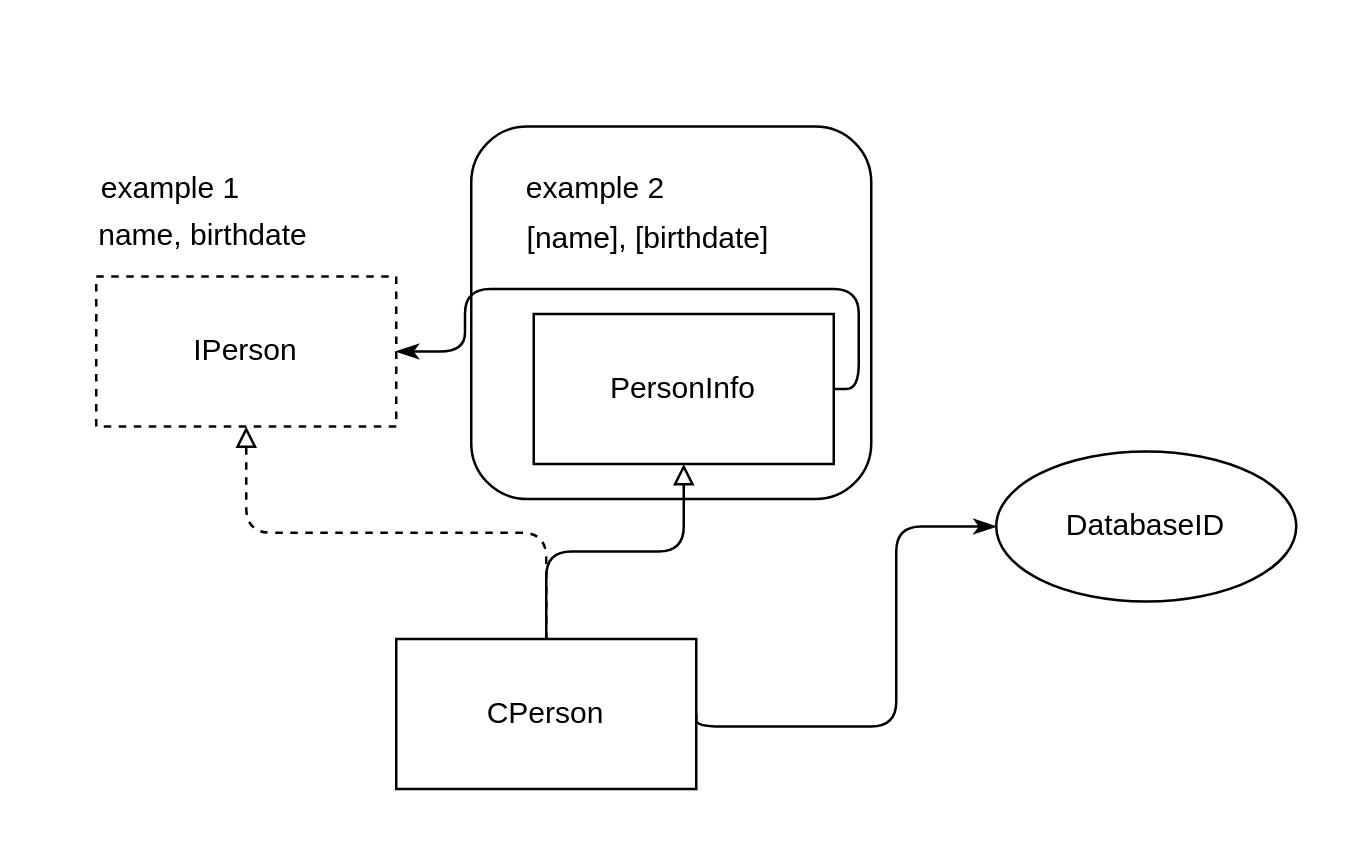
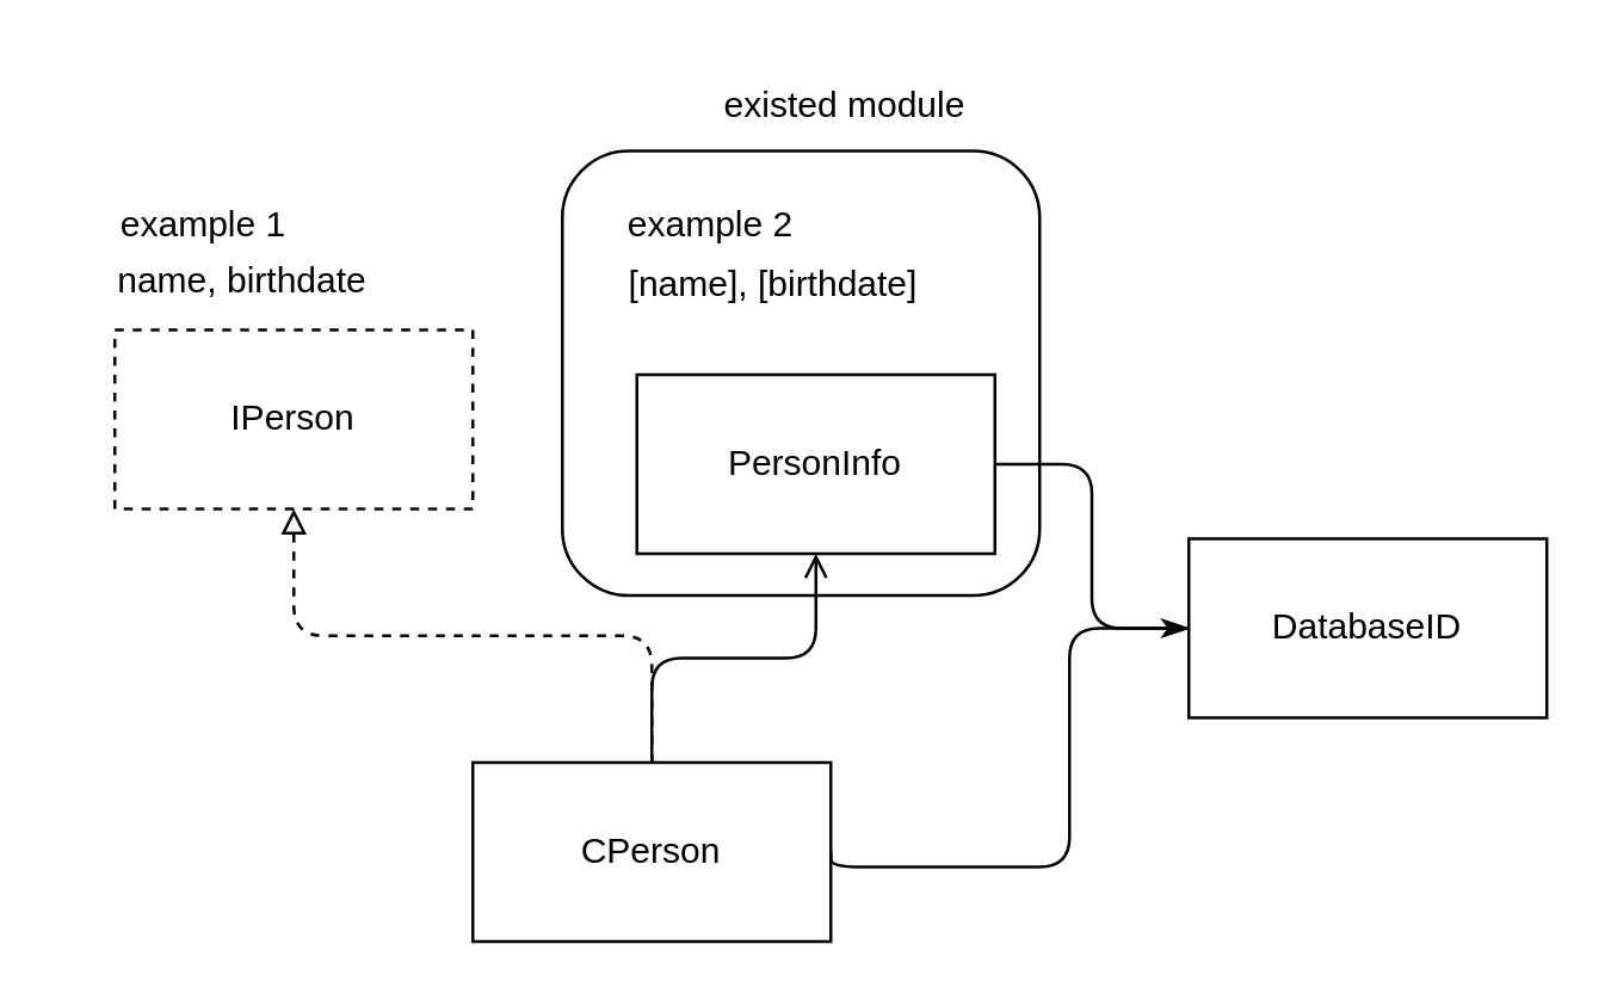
+ <mxCell id="15" value="existed module" style="text;html=1;strokeColor=none;fillColor=none;align=center;verticalAlign=middle;whiteSpace=wrap;rounded=0;" vertex="1" parent="1"><mxGeometry x="228" y="20" width="110" height="30" as="geometry" /></mxCell>
- <mxCell id="6" value="" style="edgeStyle=orthogonalEdgeStyle;html=1;endArrow=classicThin;endFill=1;exitX=1;exitY=0.5;exitDx=0;exitDy=0;" edge="1" parent="1" source="4" target="3"><mxGeometry relative="1" as="geometry"><mxPoint x="398" y="60" as="targetPoint" /></mxGeometry></mxCell>
+ <mxCell id="6" value="" style="edgeStyle=orthogonalEdgeStyle;html=1;endArrow=classicThin;endFill=1;exitX=1;exitY=0.5;exitDx=0;exitDy=0;entryX=0;entryY=0.5;entryDx=0;entryDy=0;" edge="1" parent="1" source="4" target="7"><mxGeometry relative="1" as="geometry"><mxPoint x="398" y="60" as="targetPoint" /></mxGeometry></mxCell>
- <mxCell id="9" value="" style="endArrow=block;html=1;exitX=0.5;exitY=0;exitDx=0;exitDy=0;edgeStyle=orthogonalEdgeStyle;endFill=0;entryX=0.5;entryY=1;entryDx=0;entryDy=0;" edge="1" parent="1" source="5" target="4"><mxGeometry width="50" height="50" relative="1" as="geometry"><mxPoint x="208" y="270" as="sourcePoint" /><mxPoint x="298" y="180" as="targetPoint" /></mxGeometry></mxCell>
+ <mxCell id="9" value="" style="endArrow=open;html=1;exitX=0.5;exitY=0;exitDx=0;exitDy=0;edgeStyle=orthogonalEdgeStyle;endFill=0;entryX=0.5;entryY=1;entryDx=0;entryDy=0;" edge="1" parent="1" source="5" target="4"><mxGeometry width="50" height="50" relative="1" as="geometry"><mxPoint x="208" y="270" as="sourcePoint" /><mxPoint x="298" y="180" as="targetPoint" /></mxGeometry></mxCell>
- <mxCell id="7" value="DatabaseID" style="ellipse;whiteSpace=wrap;html=1;" vertex="1" parent="1"><mxGeometry x="398" y="180" width="120" height="60" as="geometry" /></mxCell>
+ <mxCell id="7" value="DatabaseID" style="rounded=0;whiteSpace=wrap;html=1;" vertex="1" parent="1"><mxGeometry x="398" y="180" width="120" height="60" as="geometry" /></mxCell>
